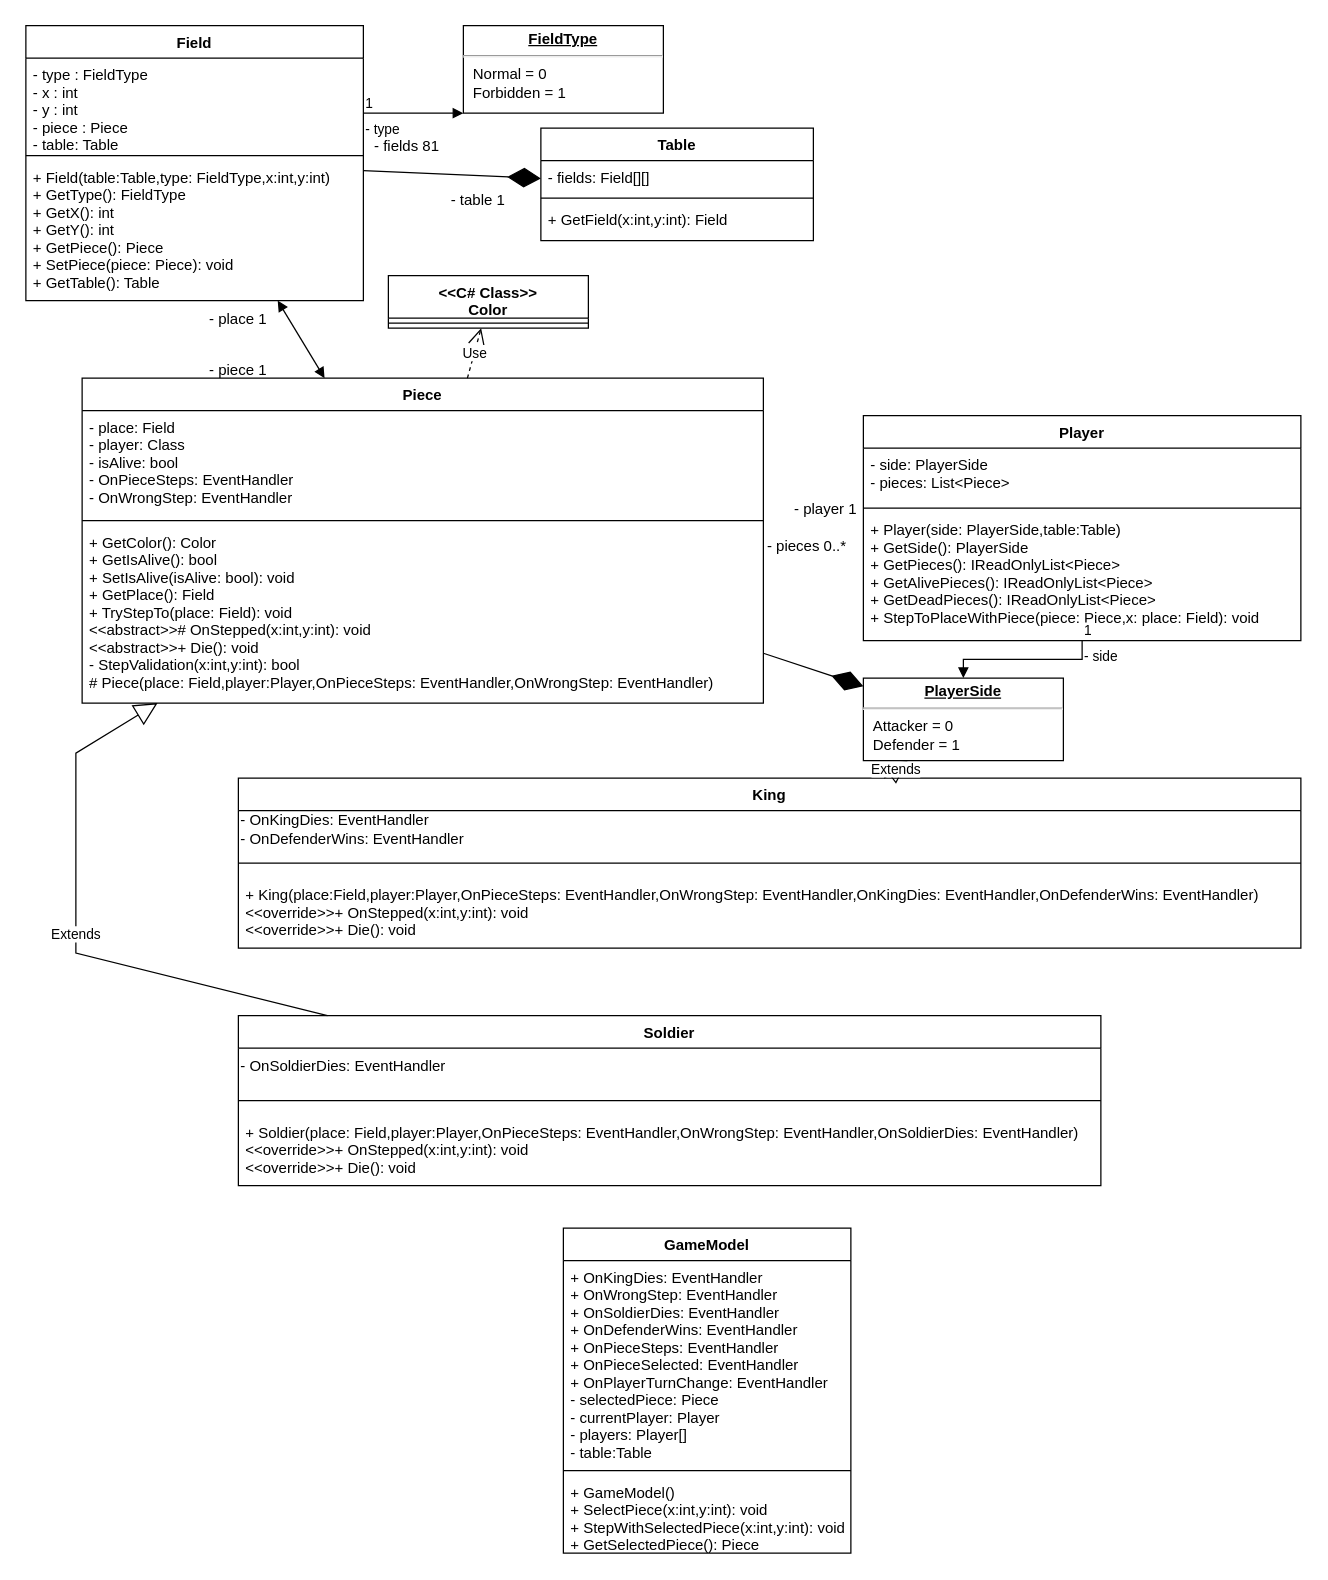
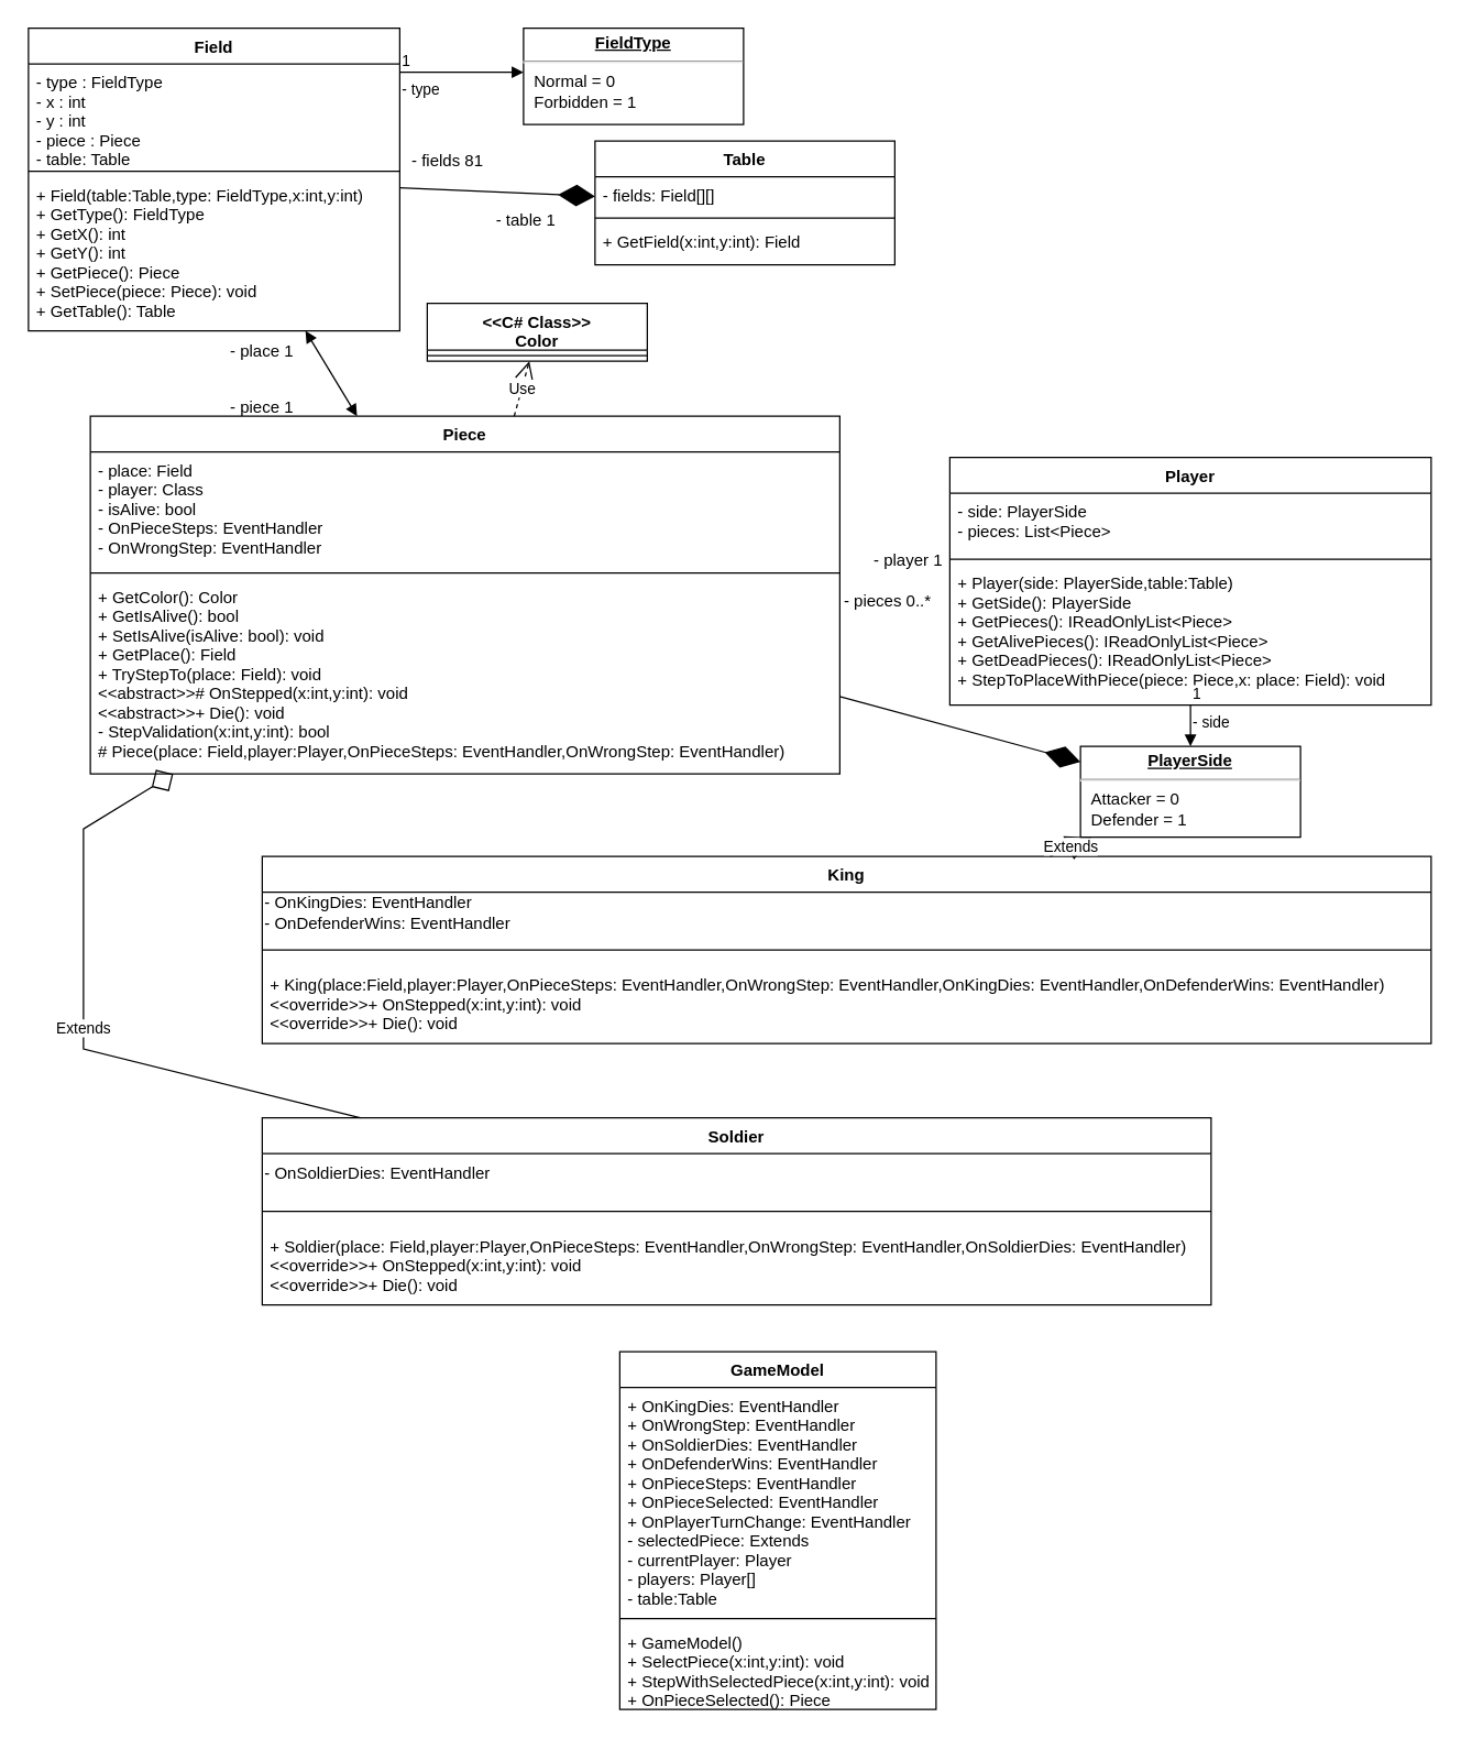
- <mxCell id="6" value="&lt;p style=&quot;margin:0px;margin-top:4px;text-align:center;text-decoration:underline;&quot;&gt;&lt;b&gt;FieldType&lt;/b&gt;&lt;/p&gt;&lt;hr&gt;&lt;p style=&quot;margin:0px;margin-left:8px;&quot;&gt;Normal = 0&lt;br&gt;Forbidden = 1&lt;br&gt;&lt;/p&gt;" style="verticalAlign=top;align=left;overflow=fill;fontSize=12;fontFamily=Helvetica;html=1;" parent="1" vertex="1"><mxGeometry x="370" y="20" width="160" height="70" as="geometry" /></mxCell>
+ <mxCell id="6" value="&lt;p style=&quot;margin:0px;margin-top:4px;text-align:center;text-decoration:underline;&quot;&gt;&lt;b&gt;FieldType&lt;/b&gt;&lt;/p&gt;&lt;hr&gt;&lt;p style=&quot;margin:0px;margin-left:8px;&quot;&gt;Normal = 0&lt;br&gt;Forbidden = 1&lt;br&gt;&lt;/p&gt;" style="verticalAlign=top;align=left;overflow=fill;fontSize=12;fontFamily=Helvetica;html=1;" parent="1" vertex="1"><mxGeometry x="380" y="20" width="160" height="70" as="geometry" /></mxCell>
- <mxCell id="21" value="Extends" style="endArrow=block;endSize=16;endFill=0;html=1;rounded=0;" parent="1" source="13" target="9" edge="1"><mxGeometry width="160" relative="1" as="geometry"><mxPoint x="340" y="452" as="sourcePoint" /><mxPoint x="500" y="452" as="targetPoint" /><Array as="points"><mxPoint x="60" y="762" /><mxPoint x="60" y="602" /></Array></mxGeometry></mxCell>
+ <mxCell id="21" value="Extends" style="endArrow=diamond;endSize=16;endFill=0;html=1;rounded=0;" parent="1" source="13" target="9" edge="1"><mxGeometry width="160" relative="1" as="geometry"><mxPoint x="340" y="452" as="sourcePoint" /><mxPoint x="500" y="452" as="targetPoint" /><Array as="points"><mxPoint x="60" y="762" /><mxPoint x="60" y="602" /></Array></mxGeometry></mxCell>
- <mxCell id="27" value="&lt;p style=&quot;margin:0px;margin-top:4px;text-align:center;text-decoration:underline;&quot;&gt;&lt;b&gt;PlayerSide&lt;/b&gt;&lt;/p&gt;&lt;hr&gt;&lt;p style=&quot;margin:0px;margin-left:8px;&quot;&gt;Attacker = 0&lt;br&gt;Defender = 1&lt;br&gt;&lt;/p&gt;" style="verticalAlign=top;align=left;overflow=fill;fontSize=12;fontFamily=Helvetica;html=1;" parent="1" vertex="1"><mxGeometry x="690" y="542" width="160" height="66" as="geometry" /></mxCell>
+ <mxCell id="27" value="&lt;p style=&quot;margin:0px;margin-top:4px;text-align:center;text-decoration:underline;&quot;&gt;&lt;b&gt;PlayerSide&lt;/b&gt;&lt;/p&gt;&lt;hr&gt;&lt;p style=&quot;margin:0px;margin-left:8px;&quot;&gt;Attacker = 0&lt;br&gt;Defender = 1&lt;br&gt;&lt;/p&gt;" style="verticalAlign=top;align=left;overflow=fill;fontSize=12;fontFamily=Helvetica;html=1;" parent="1" vertex="1"><mxGeometry x="785" y="542" width="160" height="66" as="geometry" /></mxCell>
- <mxCell id="47" value="+ OnKingDies: EventHandler&#10;+ OnWrongStep: EventHandler&#10;+ OnSoldierDies: EventHandler&#10;+ OnDefenderWins: EventHandler&#10;+ OnPieceSteps: EventHandler&#10;+ OnPieceSelected: EventHandler&#10;+ OnPlayerTurnChange: EventHandler&#10;- selectedPiece: Piece&#10;- currentPlayer: Player&#10;- players: Player[]&#10;- table:Table" style="text;strokeColor=none;fillColor=none;align=left;verticalAlign=top;spacingLeft=4;spacingRight=4;overflow=hidden;rotatable=0;points=[[0,0.5],[1,0.5]];portConstraint=eastwest;" parent="46" vertex="1"><mxGeometry y="26" width="230" height="164" as="geometry" /></mxCell>
+ <mxCell id="47" value="+ OnKingDies: EventHandler&#10;+ OnWrongStep: EventHandler&#10;+ OnSoldierDies: EventHandler&#10;+ OnDefenderWins: EventHandler&#10;+ OnPieceSteps: EventHandler&#10;+ OnPieceSelected: EventHandler&#10;+ OnPlayerTurnChange: EventHandler&#10;- selectedPiece: Extends&#10;- currentPlayer: Player&#10;- players: Player[]&#10;- table:Table" style="text;strokeColor=none;fillColor=none;align=left;verticalAlign=top;spacingLeft=4;spacingRight=4;overflow=hidden;rotatable=0;points=[[0,0.5],[1,0.5]];portConstraint=eastwest;" parent="46" vertex="1"><mxGeometry y="26" width="230" height="164" as="geometry" /></mxCell>
- <mxCell id="49" value="+ GameModel()&#10;+ SelectPiece(x:int,y:int): void&#10;+ StepWithSelectedPiece(x:int,y:int): void&#10;+ GetSelectedPiece(): Piece" style="text;strokeColor=none;fillColor=none;align=left;verticalAlign=top;spacingLeft=4;spacingRight=4;overflow=hidden;rotatable=0;points=[[0,0.5],[1,0.5]];portConstraint=eastwest;" parent="46" vertex="1"><mxGeometry y="198" width="230" height="62" as="geometry" /></mxCell>
+ <mxCell id="49" value="+ GameModel()&#10;+ SelectPiece(x:int,y:int): void&#10;+ StepWithSelectedPiece(x:int,y:int): void&#10;+ OnPieceSelected(): Piece" style="text;strokeColor=none;fillColor=none;align=left;verticalAlign=top;spacingLeft=4;spacingRight=4;overflow=hidden;rotatable=0;points=[[0,0.5],[1,0.5]];portConstraint=eastwest;" parent="46" vertex="1"><mxGeometry y="198" width="230" height="62" as="geometry" /></mxCell>
